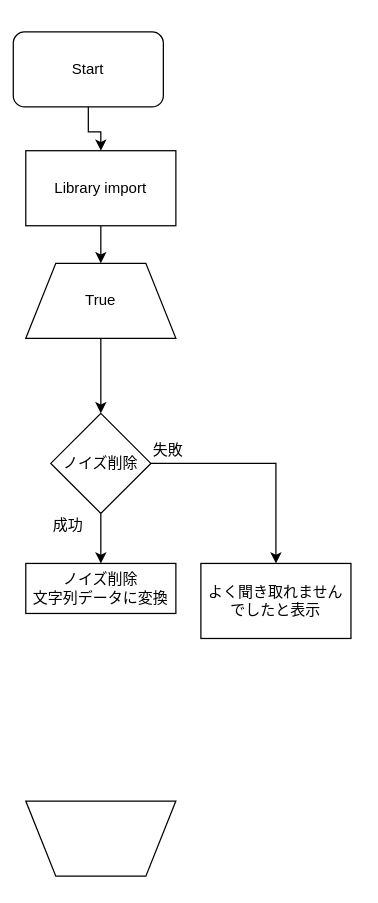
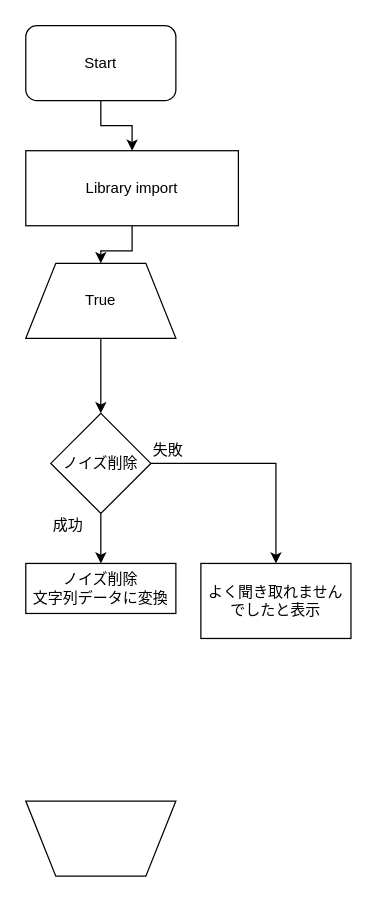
- <mxCell id="6" value="Start" style="rounded=1;whiteSpace=wrap;html=1;" parent="1" vertex="1"><mxGeometry x="10" y="25" width="120" height="60" as="geometry" /></mxCell>
+ <mxCell id="6" value="Start" style="rounded=1;whiteSpace=wrap;html=1;" parent="1" vertex="1"><mxGeometry x="20" y="20" width="120" height="60" as="geometry" /></mxCell>
- <mxCell id="8" value="Library import" style="rounded=0;whiteSpace=wrap;html=1;" parent="1" vertex="1"><mxGeometry x="20" y="120" width="120" height="60" as="geometry" /></mxCell>
+ <mxCell id="8" value="Library import" style="rounded=0;whiteSpace=wrap;html=1;" parent="1" vertex="1"><mxGeometry x="20" y="120" width="170" height="60" as="geometry" /></mxCell>
